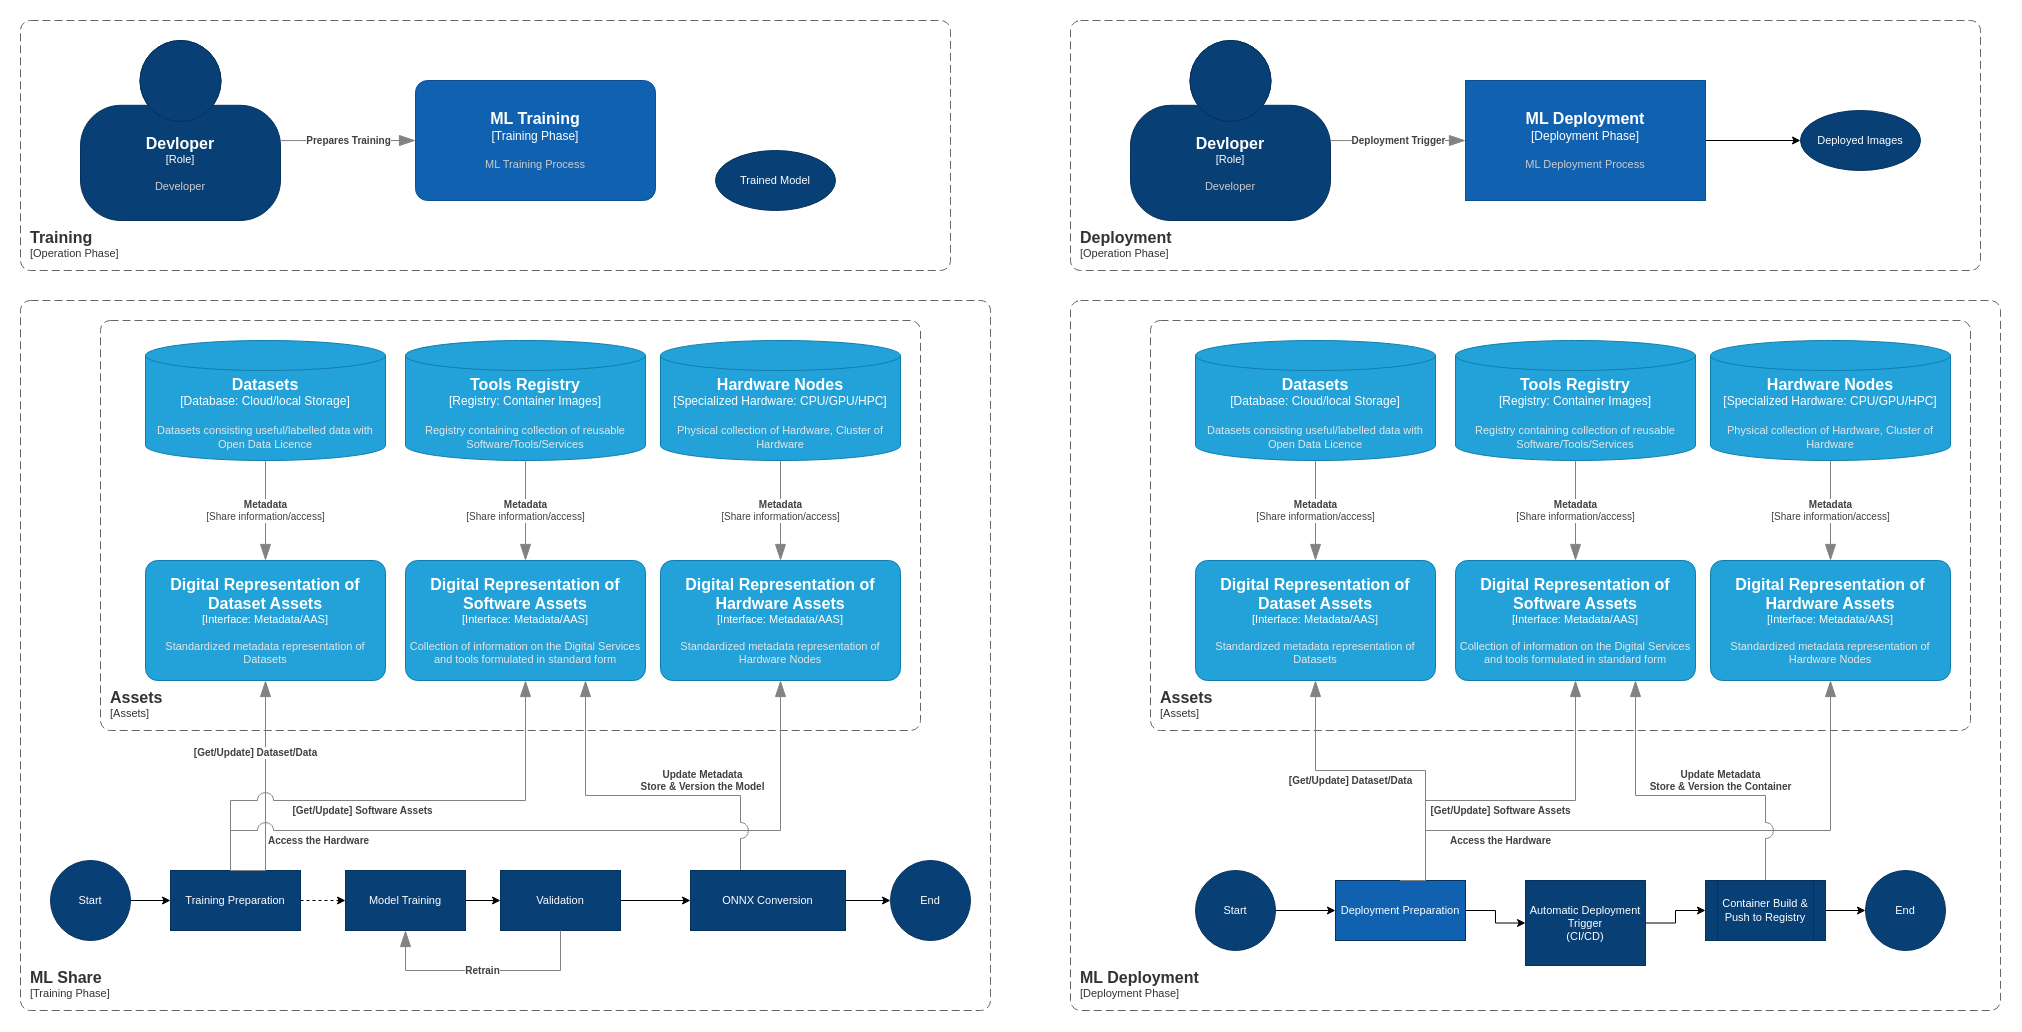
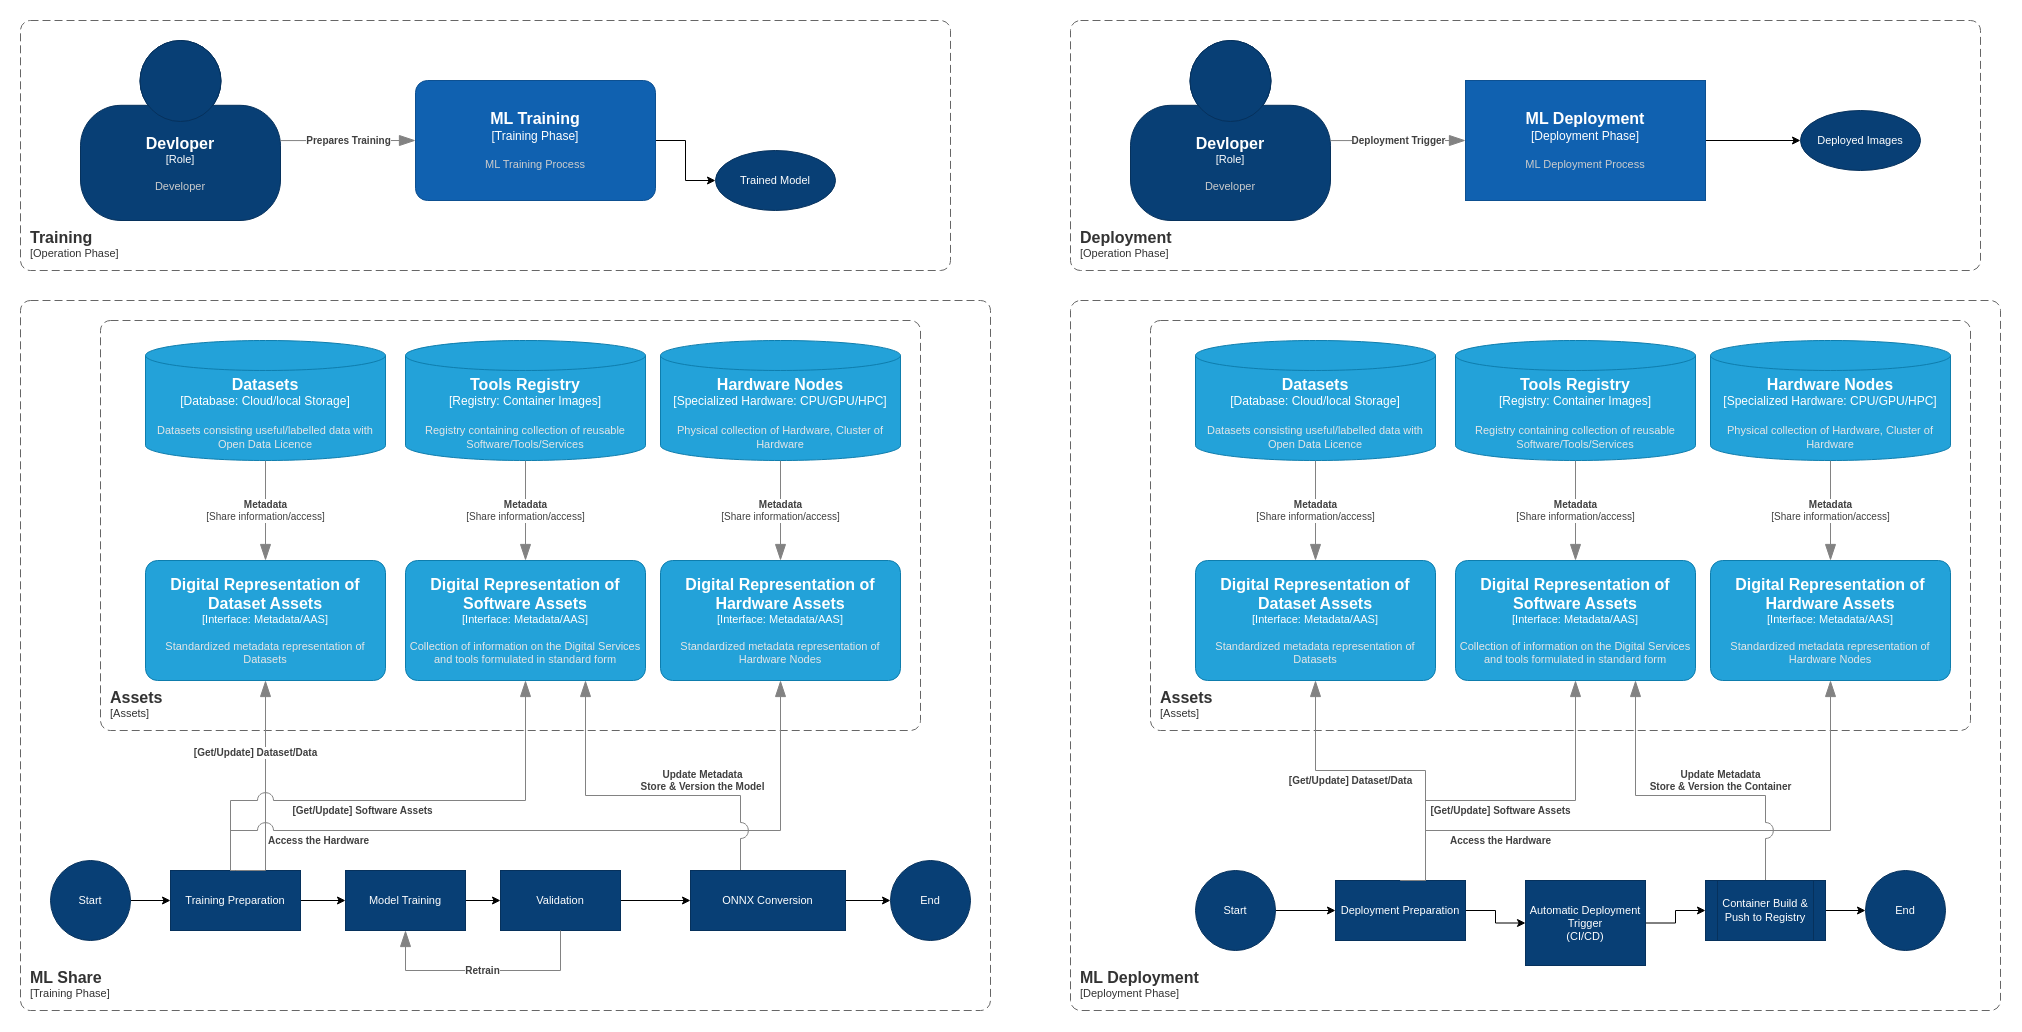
+ <mxCell id="24" value="" style="edgeStyle=orthogonalEdgeStyle;rounded=0;orthogonalLoop=1;jettySize=auto;html=1;" parent="1" source="25" target="21" edge="1"><mxGeometry relative="1" as="geometry" /></mxCell>
- <mxCell id="10" value="" style="edgeStyle=orthogonalEdgeStyle;rounded=0;orthogonalLoop=1;jettySize=auto;html=1;dashed=1;" parent="1" source="11" target="14" edge="1"><mxGeometry relative="1" as="geometry" /></mxCell>
+ <mxCell id="10" value="" style="edgeStyle=orthogonalEdgeStyle;rounded=0;orthogonalLoop=1;jettySize=auto;html=1;" parent="1" source="11" target="14" edge="1"><mxGeometry relative="1" as="geometry" /></mxCell>
- <mxCell id="44" value="Deployment Preparation" style="whiteSpace=wrap;html=1;fontSize=11;fillColor=#1061b0;strokeColor=#06315C;fontColor=#ffffff;dashed=0;" parent="1" vertex="1"><mxGeometry x="1335" y="880" width="130" height="60" as="geometry" /></mxCell>
+ <mxCell id="44" value="Deployment Preparation" style="whiteSpace=wrap;html=1;fontSize=11;fillColor=#083F75;strokeColor=#06315C;fontColor=#ffffff;dashed=0;" parent="1" vertex="1"><mxGeometry x="1335" y="880" width="130" height="60" as="geometry" /></mxCell>
